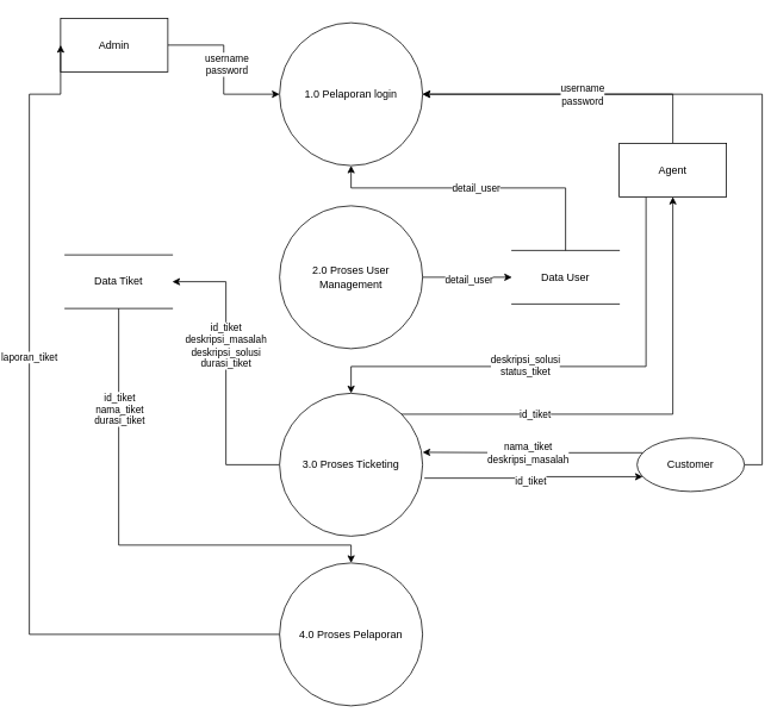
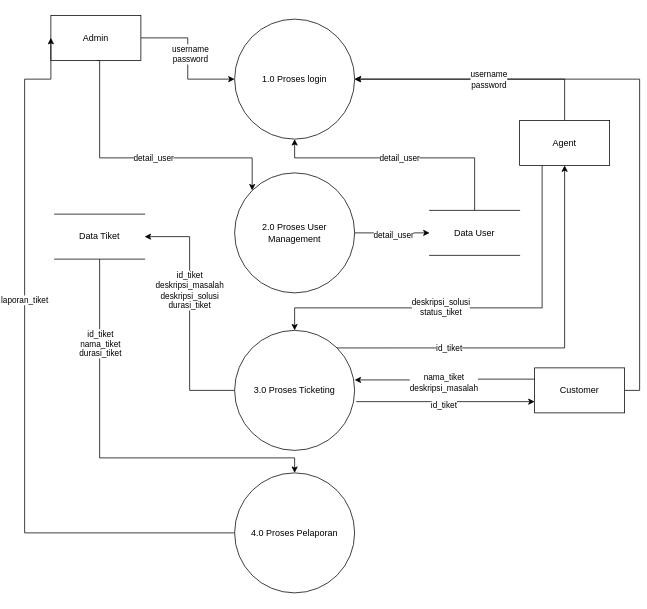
- <mxCell id="2" value="1.0 Pelaporan login" style="ellipse;whiteSpace=wrap;html=1;aspect=fixed;" vertex="1" parent="1"><mxGeometry x="300" y="25" width="160" height="160" as="geometry" /></mxCell>
+ <mxCell id="2" value="1.0 Proses login" style="ellipse;whiteSpace=wrap;html=1;aspect=fixed;" vertex="1" parent="1"><mxGeometry x="300" y="25" width="160" height="160" as="geometry" /></mxCell>
+ <mxCell id="9" style="edgeStyle=orthogonalEdgeStyle;rounded=0;orthogonalLoop=1;jettySize=auto;html=1;exitX=0.5;exitY=1;exitDx=0;exitDy=0;entryX=0;entryY=0;entryDx=0;entryDy=0;" edge="1" parent="1" source="11" target="22"><mxGeometry relative="1" as="geometry"><Array as="points"><mxPoint x="120" y="210" /><mxPoint x="323" y="210" /></Array></mxGeometry></mxCell>
+ <mxCell id="10" value="detail_user" style="edgeLabel;html=1;align=center;verticalAlign=middle;resizable=0;points=[];" vertex="1" connectable="0" parent="9"><mxGeometry x="0.081" relative="1" as="geometry"><mxPoint as="offset" /></mxGeometry></mxCell>
- <mxCell id="16" value="Customer" style="ellipse;whiteSpace=wrap;html=1;" vertex="1" parent="1"><mxGeometry x="700" y="490" width="120" height="60" as="geometry" /></mxCell>
+ <mxCell id="16" value="Customer" style="rounded=0;whiteSpace=wrap;html=1;" vertex="1" parent="1"><mxGeometry x="700" y="490" width="120" height="60" as="geometry" /></mxCell>
